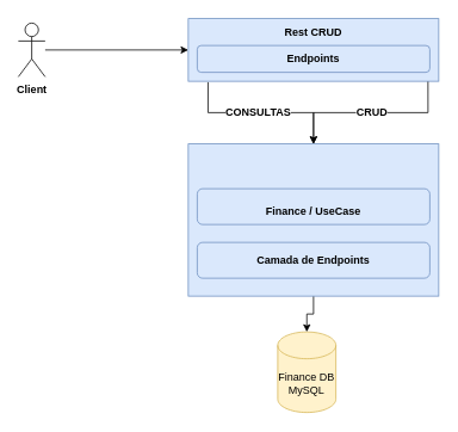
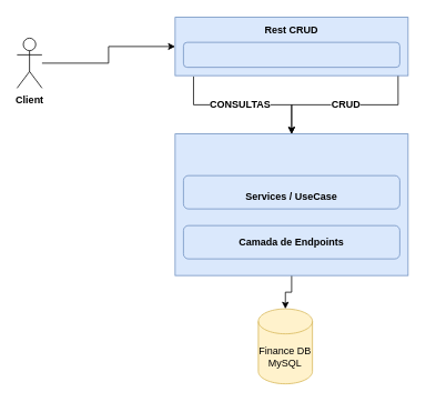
- <mxCell id="6" value="&lt;b&gt;Client&lt;/b&gt;" style="shape=umlActor;verticalLabelPosition=bottom;verticalAlign=top;html=1;outlineConnect=0;fontSize=12;" vertex="1" parent="1"><mxGeometry x="20" y="25" width="30" height="60" as="geometry" /></mxCell>
+ <mxCell id="6" value="&lt;b&gt;Client&lt;/b&gt;" style="shape=umlActor;verticalLabelPosition=bottom;verticalAlign=top;html=1;outlineConnect=0;fontSize=12;" vertex="1" parent="1"><mxGeometry x="20" y="45" width="30" height="60" as="geometry" /></mxCell>
- <mxCell id="17" value="&lt;b&gt;Endpoints&lt;/b&gt;" style="text;html=1;strokeColor=none;fillColor=none;align=center;verticalAlign=middle;whiteSpace=wrap;rounded=0;" vertex="1" parent="15"><mxGeometry x="100" width="60" height="30" as="geometry" /></mxCell>
- <mxCell id="14" value="&lt;b&gt;Finance / UseCase&lt;/b&gt;" style="text;html=1;strokeColor=none;fillColor=none;align=center;verticalAlign=middle;whiteSpace=wrap;rounded=0;" vertex="1" parent="12"><mxGeometry x="65" width="130" height="30" as="geometry" /></mxCell>
+ <mxCell id="14" value="&lt;b&gt;Services / UseCase&lt;/b&gt;" style="text;html=1;strokeColor=none;fillColor=none;align=center;verticalAlign=middle;whiteSpace=wrap;rounded=0;" vertex="1" parent="12"><mxGeometry x="65" width="130" height="30" as="geometry" /></mxCell>
